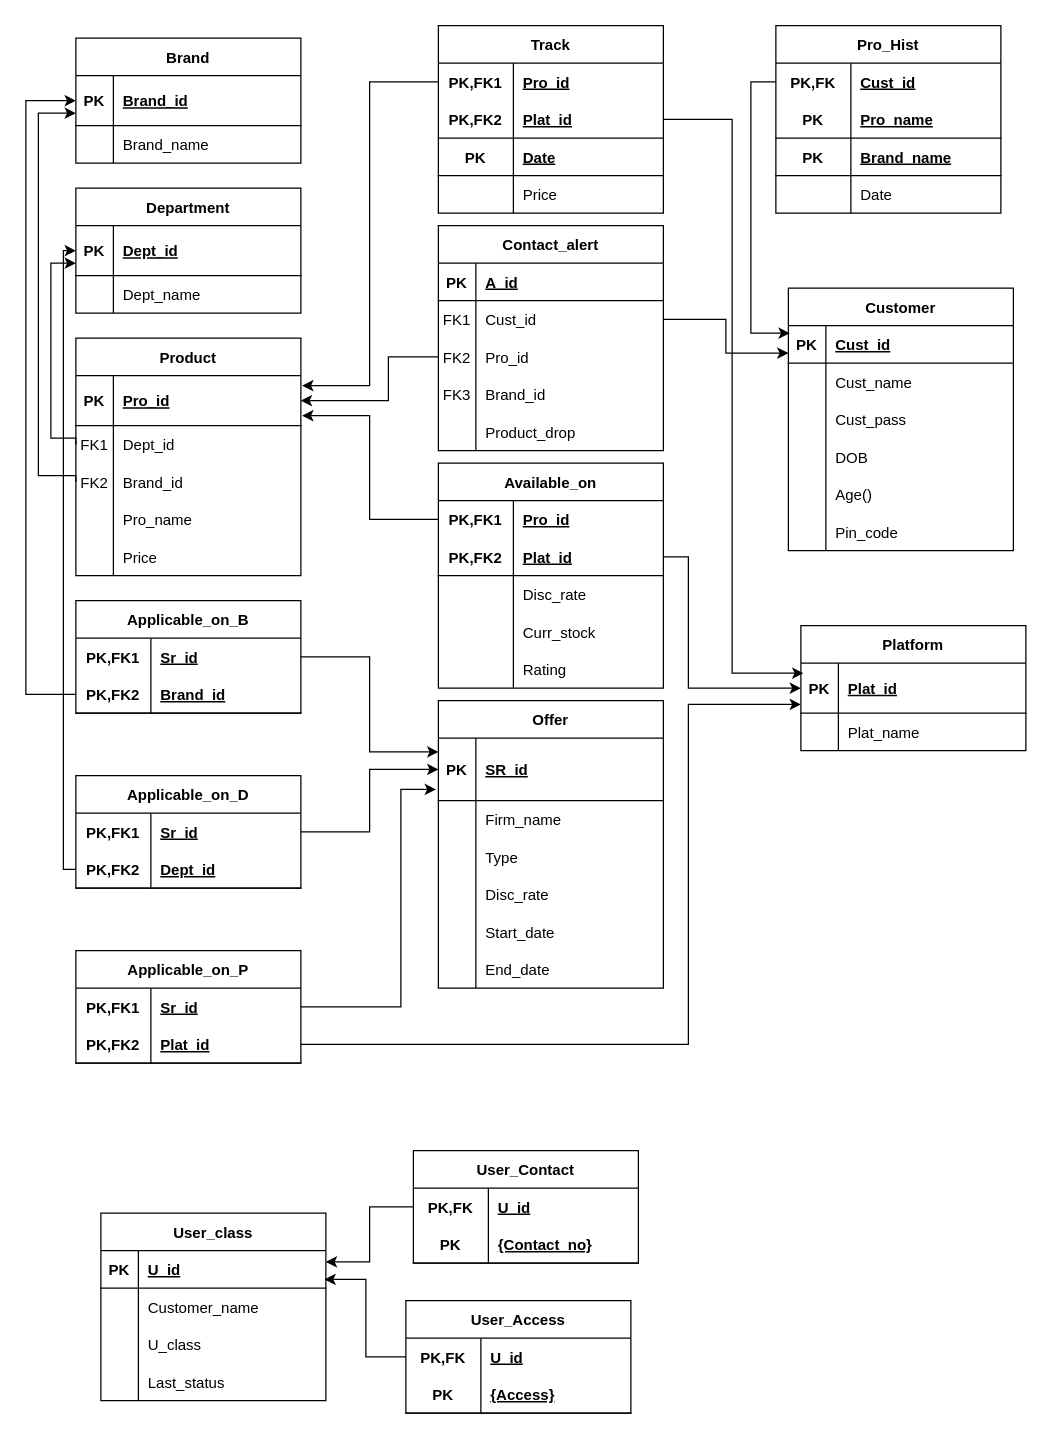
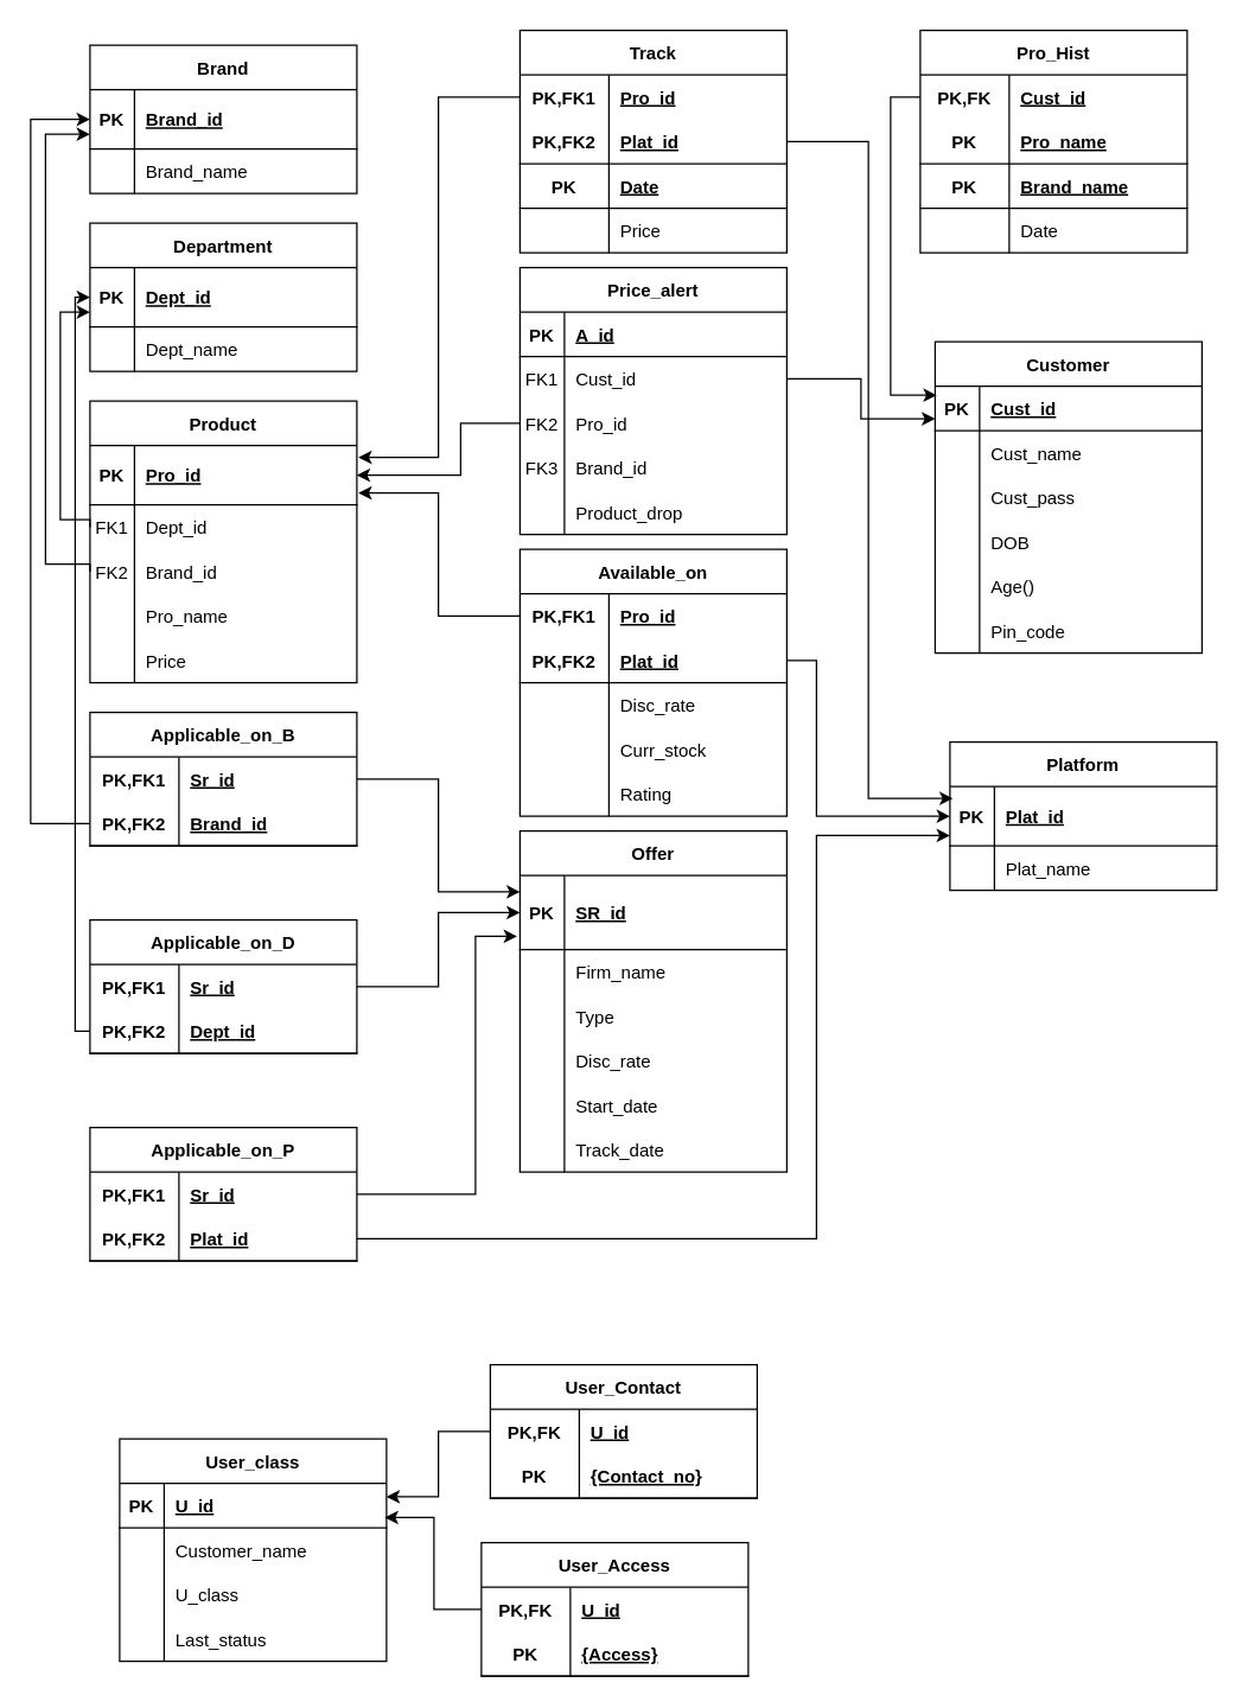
- <mxCell id="121" value="Contact_alert" style="shape=table;startSize=30;container=1;collapsible=1;childLayout=tableLayout;fixedRows=1;rowLines=0;fontStyle=1;align=center;resizeLast=1;" parent="1" vertex="1"><mxGeometry x="350" y="180" width="180" height="180" as="geometry" /></mxCell>
+ <mxCell id="121" value="Price_alert" style="shape=table;startSize=30;container=1;collapsible=1;childLayout=tableLayout;fixedRows=1;rowLines=0;fontStyle=1;align=center;resizeLast=1;" parent="1" vertex="1"><mxGeometry x="350" y="180" width="180" height="180" as="geometry" /></mxCell>
- <mxCell id="20" value="End_date" style="shape=partialRectangle;connectable=0;fillColor=none;top=0;left=0;bottom=0;right=0;align=left;spacingLeft=6;overflow=hidden;" parent="18" vertex="1"><mxGeometry x="30" width="150" height="30" as="geometry"><mxRectangle width="150" height="30" as="alternateBounds" /></mxGeometry></mxCell>
+ <mxCell id="20" value="Track_date" style="shape=partialRectangle;connectable=0;fillColor=none;top=0;left=0;bottom=0;right=0;align=left;spacingLeft=6;overflow=hidden;" parent="18" vertex="1"><mxGeometry x="30" width="150" height="30" as="geometry"><mxRectangle width="150" height="30" as="alternateBounds" /></mxGeometry></mxCell>
